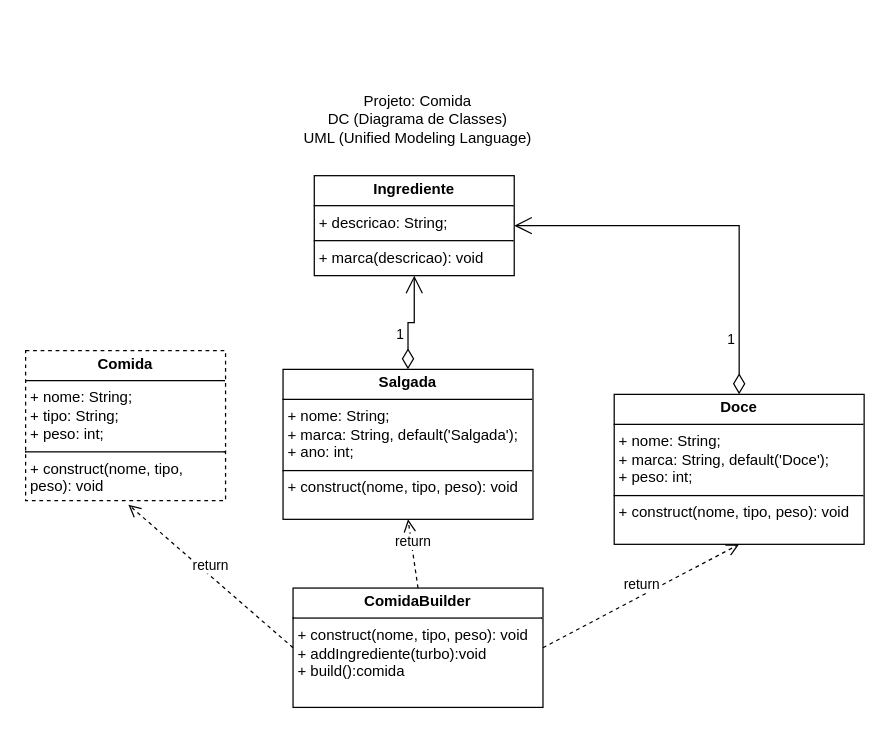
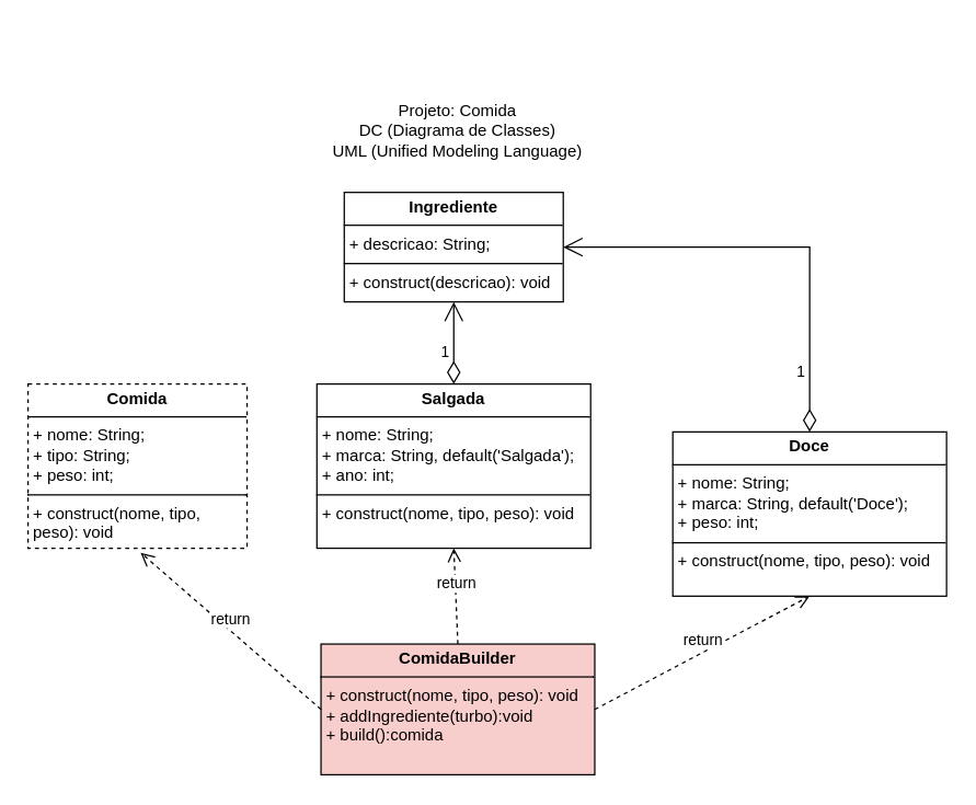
- <mxCell id="12" value="&lt;p style=&quot;margin:0px;margin-top:4px;text-align:center;&quot;&gt;&lt;b&gt;Ingrediente&lt;/b&gt;&lt;/p&gt;&lt;hr size=&quot;1&quot; style=&quot;border-style:solid;&quot;&gt;&lt;p style=&quot;margin:0px;margin-left:4px;&quot;&gt;+ descricao: String;&lt;/p&gt;&lt;hr size=&quot;1&quot; style=&quot;border-style:solid;&quot;&gt;&lt;p style=&quot;margin:0px;margin-left:4px;&quot;&gt;+ marca(descricao): void&lt;/p&gt;" style="verticalAlign=top;align=left;overflow=fill;html=1;whiteSpace=wrap;" vertex="1" parent="1"><mxGeometry x="251" y="140" width="160" height="80" as="geometry" /></mxCell>
+ <mxCell id="12" value="&lt;p style=&quot;margin:0px;margin-top:4px;text-align:center;&quot;&gt;&lt;b&gt;Ingrediente&lt;/b&gt;&lt;/p&gt;&lt;hr size=&quot;1&quot; style=&quot;border-style:solid;&quot;&gt;&lt;p style=&quot;margin:0px;margin-left:4px;&quot;&gt;+ descricao: String;&lt;/p&gt;&lt;hr size=&quot;1&quot; style=&quot;border-style:solid;&quot;&gt;&lt;p style=&quot;margin:0px;margin-left:4px;&quot;&gt;+ construct(descricao): void&lt;/p&gt;" style="verticalAlign=top;align=left;overflow=fill;html=1;whiteSpace=wrap;" vertex="1" parent="1"><mxGeometry x="251" y="140" width="160" height="80" as="geometry" /></mxCell>
- <mxCell id="4" value="&lt;p style=&quot;margin:0px;margin-top:4px;text-align:center;&quot;&gt;&lt;b&gt;Salgada&lt;/b&gt;&lt;/p&gt;&lt;hr size=&quot;1&quot; style=&quot;border-style:solid;&quot;&gt;&lt;p style=&quot;margin:0px;margin-left:4px;&quot;&gt;+ nome: String;&lt;/p&gt;&lt;p style=&quot;margin:0px;margin-left:4px;&quot;&gt;+ marca:&amp;nbsp;&lt;span style=&quot;background-color: initial;&quot;&gt;String,&amp;nbsp;&lt;/span&gt;&lt;span style=&quot;background-color: initial;&quot;&gt;default('Salgada');&lt;/span&gt;&lt;/p&gt;&lt;p style=&quot;margin:0px;margin-left:4px;&quot;&gt;+&amp;nbsp;&lt;span style=&quot;background-color: initial;&quot;&gt;ano: int;&lt;/span&gt;&lt;/p&gt;&lt;hr size=&quot;1&quot; style=&quot;border-style:solid;&quot;&gt;&lt;p style=&quot;margin:0px;margin-left:4px;&quot;&gt;+ construct(nome, tipo, peso): void&lt;br&gt;&lt;/p&gt;" style="verticalAlign=top;align=left;overflow=fill;html=1;whiteSpace=wrap;" parent="1" vertex="1"><mxGeometry x="226" y="295" width="200" height="120" as="geometry" /></mxCell>
+ <mxCell id="4" value="&lt;p style=&quot;margin:0px;margin-top:4px;text-align:center;&quot;&gt;&lt;b&gt;Salgada&lt;/b&gt;&lt;/p&gt;&lt;hr size=&quot;1&quot; style=&quot;border-style:solid;&quot;&gt;&lt;p style=&quot;margin:0px;margin-left:4px;&quot;&gt;+ nome: String;&lt;/p&gt;&lt;p style=&quot;margin:0px;margin-left:4px;&quot;&gt;+ marca:&amp;nbsp;&lt;span style=&quot;background-color: initial;&quot;&gt;String,&amp;nbsp;&lt;/span&gt;&lt;span style=&quot;background-color: initial;&quot;&gt;default('Salgada');&lt;/span&gt;&lt;/p&gt;&lt;p style=&quot;margin:0px;margin-left:4px;&quot;&gt;+&amp;nbsp;&lt;span style=&quot;background-color: initial;&quot;&gt;ano: int;&lt;/span&gt;&lt;/p&gt;&lt;hr size=&quot;1&quot; style=&quot;border-style:solid;&quot;&gt;&lt;p style=&quot;margin:0px;margin-left:4px;&quot;&gt;+ construct(nome, tipo, peso): void&lt;br&gt;&lt;/p&gt;" style="verticalAlign=top;align=left;overflow=fill;html=1;whiteSpace=wrap;" parent="1" vertex="1"><mxGeometry x="231" y="280" width="200" height="120" as="geometry" /></mxCell>
- <mxCell id="8" value="&lt;p style=&quot;margin:0px;margin-top:4px;text-align:center;&quot;&gt;&lt;b&gt;ComidaBuilder&lt;/b&gt;&lt;/p&gt;&lt;hr size=&quot;1&quot; style=&quot;border-style:solid;&quot;&gt;&lt;p style=&quot;margin:0px;margin-left:4px;&quot;&gt;+ construct(nome, tipo, peso): void&lt;/p&gt;&lt;p style=&quot;margin:0px;margin-left:4px;&quot;&gt;+ addIngrediente(turbo):void&lt;/p&gt;&lt;p style=&quot;margin:0px;margin-left:4px;&quot;&gt;+ build():comida&lt;/p&gt;" style="verticalAlign=top;align=left;overflow=fill;html=1;whiteSpace=wrap;" parent="1" vertex="1"><mxGeometry x="234" y="470" width="200" height="95.5" as="geometry" /></mxCell>
+ <mxCell id="8" value="&lt;p style=&quot;margin:0px;margin-top:4px;text-align:center;&quot;&gt;&lt;b&gt;ComidaBuilder&lt;/b&gt;&lt;/p&gt;&lt;hr size=&quot;1&quot; style=&quot;border-style:solid;&quot;&gt;&lt;p style=&quot;margin:0px;margin-left:4px;&quot;&gt;+ construct(nome, tipo, peso): void&lt;/p&gt;&lt;p style=&quot;margin:0px;margin-left:4px;&quot;&gt;+ addIngrediente(turbo):void&lt;/p&gt;&lt;p style=&quot;margin:0px;margin-left:4px;&quot;&gt;+ build():comida&lt;/p&gt;" style="verticalAlign=top;align=left;overflow=fill;html=1;whiteSpace=wrap;fillColor=#f8cecc;" parent="1" vertex="1"><mxGeometry x="234" y="470" width="200" height="95.5" as="geometry" /></mxCell>
